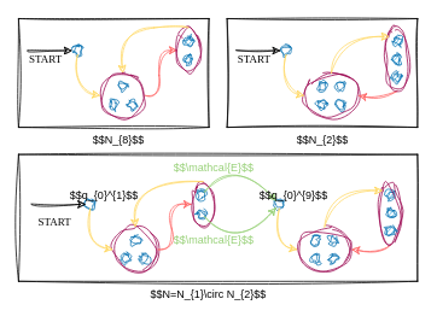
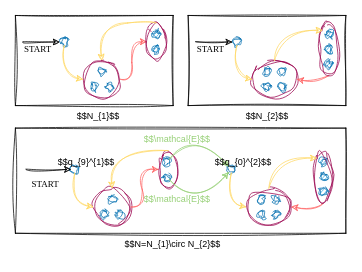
- <mxCell id="11" value="$$N_{8}$$" style="text;html=1;align=center;verticalAlign=middle;resizable=0;points=[];autosize=1;strokeColor=none;fillColor=none;" parent="1" vertex="1"><mxGeometry x="90" y="140" width="80" height="30" as="geometry" /></mxCell>
+ <mxCell id="11" value="$$N_{1}$$" style="text;html=1;align=center;verticalAlign=middle;resizable=0;points=[];autosize=1;strokeColor=none;fillColor=none;" parent="1" vertex="1"><mxGeometry x="90" y="140" width="80" height="30" as="geometry" /></mxCell>
- <mxCell id="65" value="$$q_{0}^{1}$$" style="text;html=1;align=center;verticalAlign=middle;resizable=0;points=[];autosize=1;strokeColor=none;fillColor=none;" vertex="1" parent="1"><mxGeometry x="64" y="200" width="100" height="30" as="geometry" /></mxCell>
+ <mxCell id="65" value="$$q_{9}^{1}$$" style="text;html=1;align=center;verticalAlign=middle;resizable=0;points=[];autosize=1;strokeColor=none;fillColor=none;" vertex="1" parent="1"><mxGeometry x="64" y="200" width="100" height="30" as="geometry" /></mxCell>
- <mxCell id="66" value="$$q_{0}^{9}$$" style="text;html=1;align=center;verticalAlign=middle;resizable=0;points=[];autosize=1;strokeColor=none;fillColor=none;" vertex="1" parent="1"><mxGeometry x="272.5" y="200" width="100" height="30" as="geometry" /></mxCell>
+ <mxCell id="66" value="$$q_{0}^{2}$$" style="text;html=1;align=center;verticalAlign=middle;resizable=0;points=[];autosize=1;strokeColor=none;fillColor=none;" vertex="1" parent="1"><mxGeometry x="272.5" y="200" width="100" height="30" as="geometry" /></mxCell>
